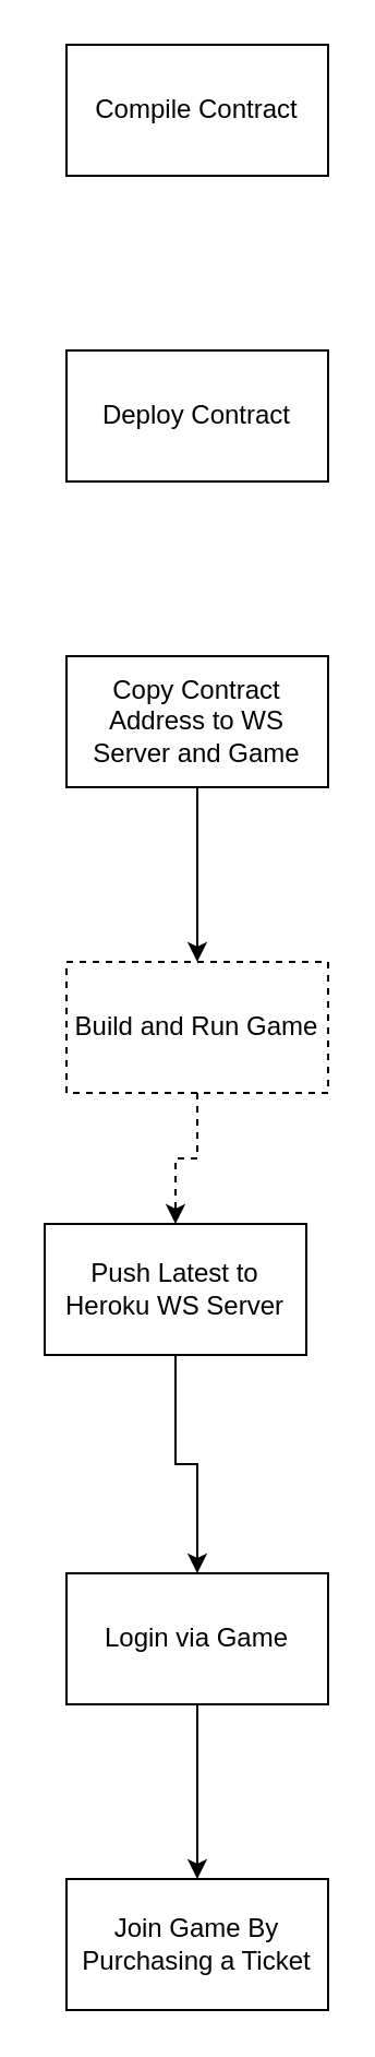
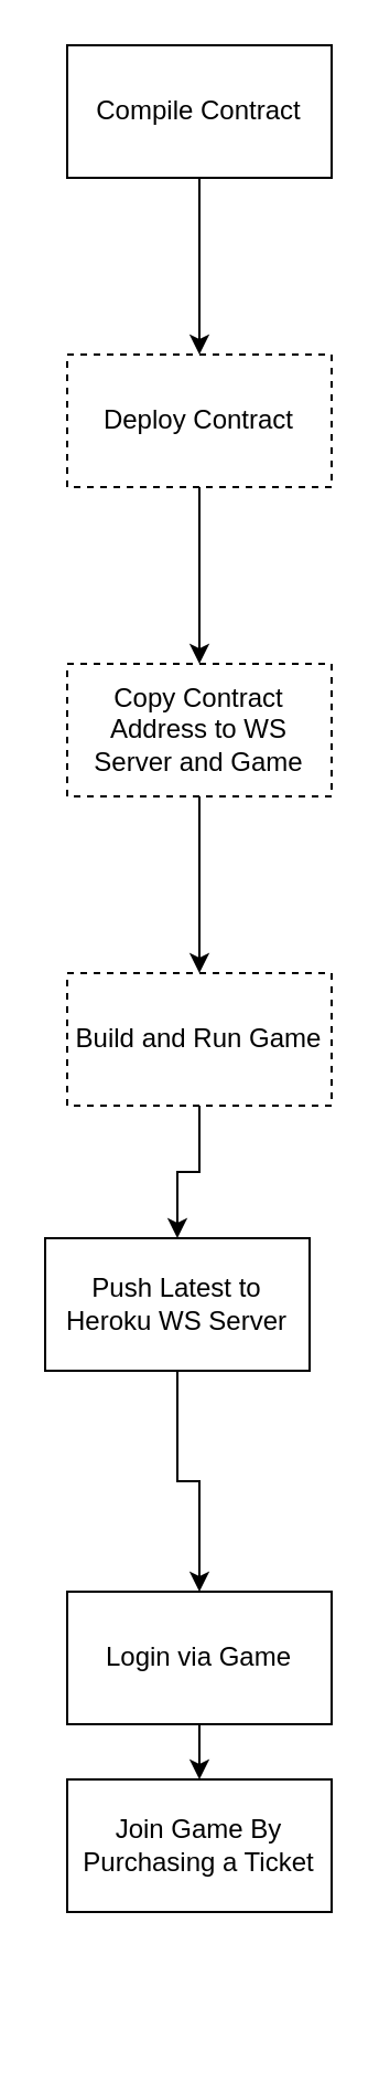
+ <mxCell id="2" value="" style="edgeStyle=orthogonalEdgeStyle;rounded=0;orthogonalLoop=1;jettySize=auto;html=1;" edge="1" parent="1" source="3" target="5"><mxGeometry relative="1" as="geometry" /></mxCell>
- <mxCell id="5" value="Deploy Contract" style="whiteSpace=wrap;html=1;rounded=0;" vertex="1" parent="1"><mxGeometry x="30" y="160" width="120" height="60" as="geometry" /></mxCell>
+ <mxCell id="5" value="Deploy Contract" style="whiteSpace=wrap;html=1;rounded=0;dashed=1;" vertex="1" parent="1"><mxGeometry x="30" y="160" width="120" height="60" as="geometry" /></mxCell>
+ <mxCell id="4" value="" style="edgeStyle=orthogonalEdgeStyle;rounded=0;orthogonalLoop=1;jettySize=auto;html=1;" edge="1" parent="1" source="5" target="7"><mxGeometry relative="1" as="geometry" /></mxCell>
- <mxCell id="7" value="Copy Contract Address to WS Server and Game" style="whiteSpace=wrap;html=1;rounded=0;" vertex="1" parent="1"><mxGeometry x="30" y="300" width="120" height="60" as="geometry" /></mxCell>
+ <mxCell id="7" value="Copy Contract Address to WS Server and Game" style="whiteSpace=wrap;html=1;rounded=0;dashed=1;" vertex="1" parent="1"><mxGeometry x="30" y="300" width="120" height="60" as="geometry" /></mxCell>
- <mxCell id="8" value="" style="edgeStyle=orthogonalEdgeStyle;rounded=0;orthogonalLoop=1;jettySize=auto;html=1;dashed=1;" edge="1" parent="1" source="9" target="11"><mxGeometry relative="1" as="geometry" /></mxCell>
+ <mxCell id="8" value="" style="edgeStyle=orthogonalEdgeStyle;rounded=0;orthogonalLoop=1;jettySize=auto;html=1;" edge="1" parent="1" source="9" target="11"><mxGeometry relative="1" as="geometry" /></mxCell>
- <mxCell id="14" value="Join Game By Purchasing a Ticket" style="whiteSpace=wrap;html=1;rounded=0;" vertex="1" parent="1"><mxGeometry x="30" y="860" width="120" height="60" as="geometry" /></mxCell>
+ <mxCell id="14" value="Join Game By Purchasing a Ticket" style="whiteSpace=wrap;html=1;rounded=0;" vertex="1" parent="1"><mxGeometry x="30" y="805" width="120" height="60" as="geometry" /></mxCell>
